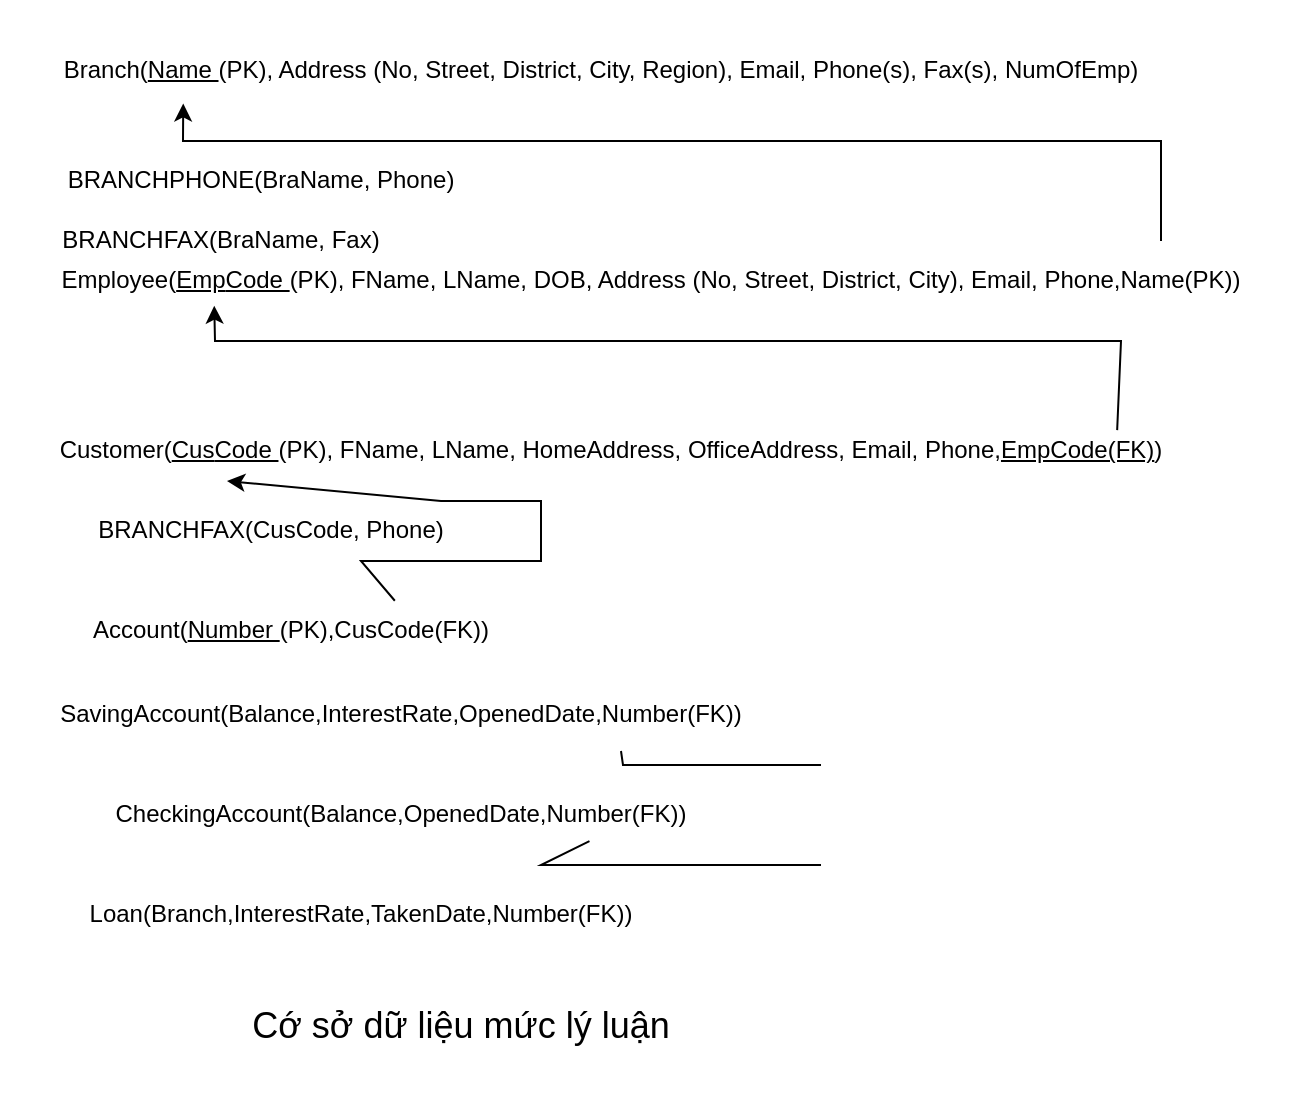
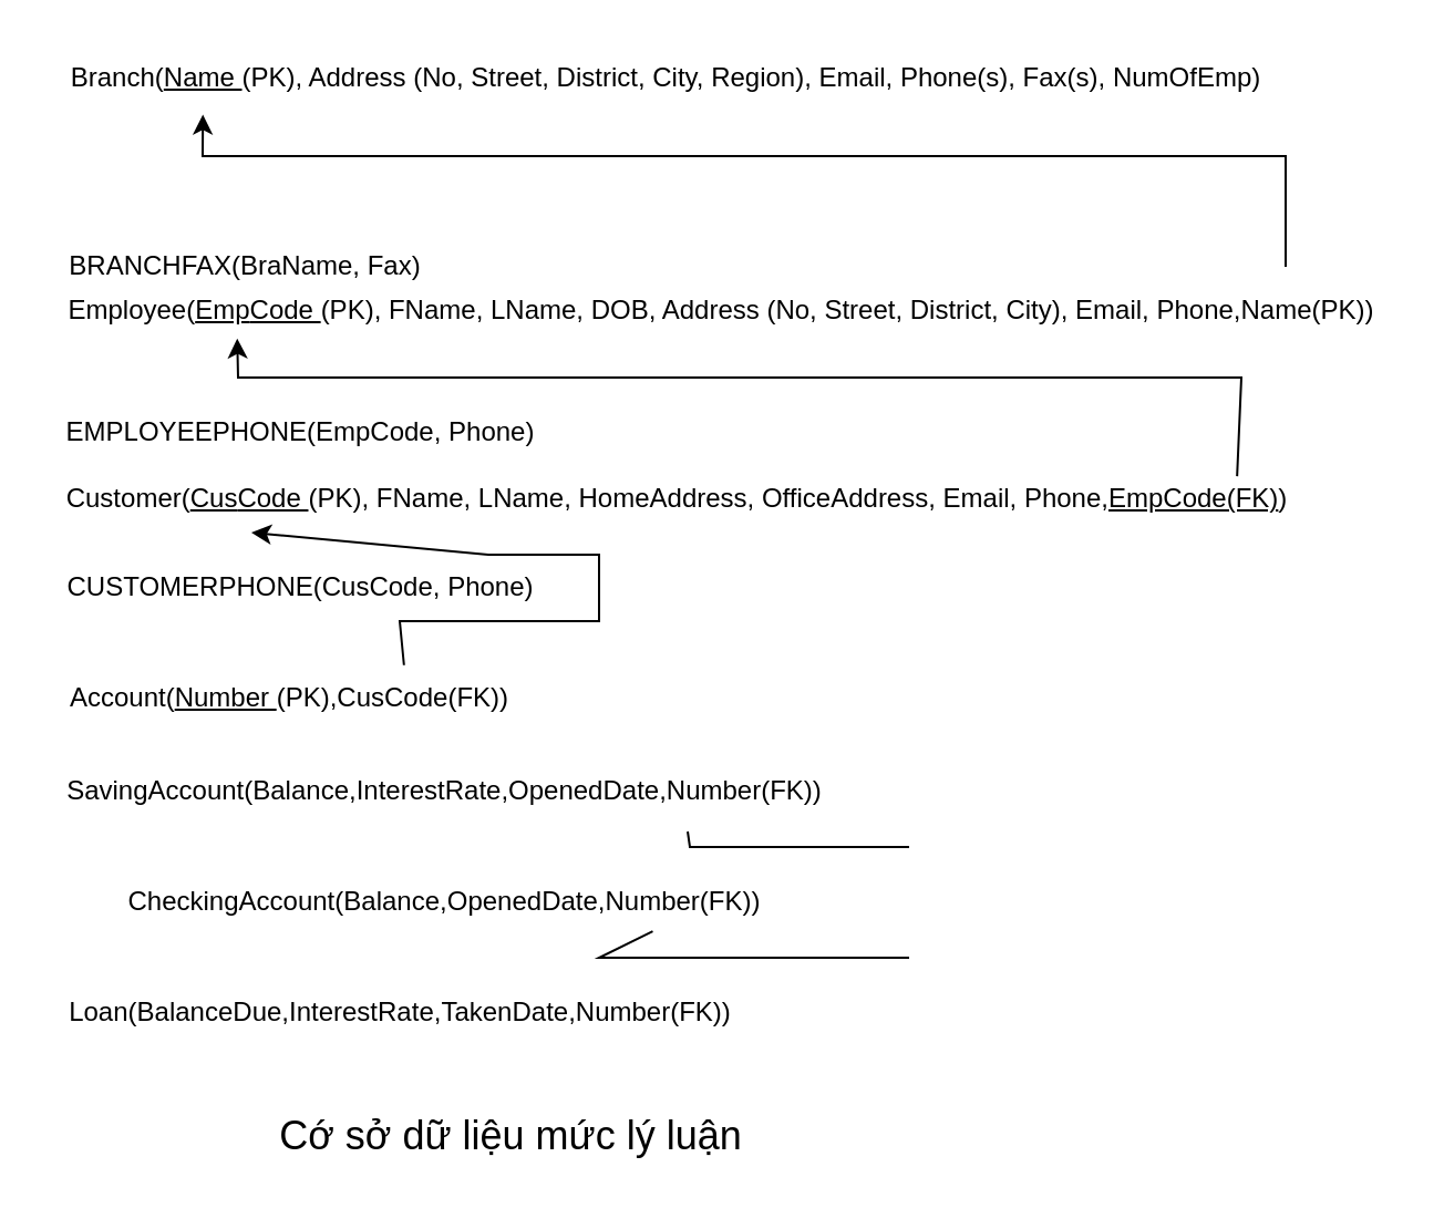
- <mxCell id="14" value="&lt;div&gt;BRANCHPHONE(BraName, Phone)&lt;/div&gt;" style="text;html=1;align=center;verticalAlign=middle;resizable=0;points=[];autosize=1;strokeColor=none;fillColor=none;" vertex="1" parent="1"><mxGeometry x="20" y="75" width="220" height="30" as="geometry" /></mxCell>
+ <mxCell id="16" value="&lt;div&gt;EMPLOYEEPHONE(EmpCode, Phone)&lt;/div&gt;" style="text;html=1;align=center;verticalAlign=middle;resizable=0;points=[];autosize=1;strokeColor=none;fillColor=none;" vertex="1" parent="1"><mxGeometry x="20" y="180" width="230" height="30" as="geometry" /></mxCell>
- <mxCell id="17" value="BRANCHFAX(CusCode, Phone)" style="text;html=1;align=center;verticalAlign=middle;resizable=0;points=[];autosize=1;strokeColor=none;fillColor=none;" vertex="1" parent="1"><mxGeometry x="20" y="250" width="230" height="30" as="geometry" /></mxCell>
+ <mxCell id="17" value="CUSTOMERPHONE(CusCode, Phone)" style="text;html=1;align=center;verticalAlign=middle;resizable=0;points=[];autosize=1;strokeColor=none;fillColor=none;" vertex="1" parent="1"><mxGeometry x="20" y="250" width="230" height="30" as="geometry" /></mxCell>
- <mxCell id="5" value="&lt;span style=&quot;text-wrap-mode: wrap;&quot;&gt;Account(&lt;/span&gt;&lt;u&gt;Number &lt;/u&gt;(PK),CusCode(FK))" style="text;html=1;align=center;verticalAlign=middle;resizable=0;points=[];autosize=1;strokeColor=none;fillColor=none;" vertex="1" parent="1"><mxGeometry x="35" y="300" width="220" height="30" as="geometry" /></mxCell>
+ <mxCell id="5" value="&lt;span style=&quot;text-wrap-mode: wrap;&quot;&gt;Account(&lt;/span&gt;&lt;u&gt;Number &lt;/u&gt;(PK),CusCode(FK))" style="text;html=1;align=center;verticalAlign=middle;resizable=0;points=[];autosize=1;strokeColor=none;fillColor=none;" vertex="1" parent="1"><mxGeometry x="20" y="300" width="220" height="30" as="geometry" /></mxCell>
- <mxCell id="8" value="Loan(&lt;span style=&quot;color: light-dark(rgb(0, 0, 0), rgb(255, 255, 255)); background-color: transparent;&quot;&gt;Branch,&lt;/span&gt;&lt;span style=&quot;color: light-dark(rgb(0, 0, 0), rgb(255, 255, 255)); background-color: transparent;&quot;&gt;InterestRate,Taken&lt;/span&gt;&lt;span style=&quot;color: light-dark(rgb(0, 0, 0), rgb(255, 255, 255)); background-color: transparent;&quot;&gt;Date,Number(FK)&lt;/span&gt;)" style="text;html=1;align=center;verticalAlign=middle;resizable=0;points=[];autosize=1;strokeColor=none;fillColor=none;" vertex="1" parent="1"><mxGeometry x="20" y="442" width="320" height="30" as="geometry" /></mxCell>
+ <mxCell id="8" value="Loan(&lt;span style=&quot;color: light-dark(rgb(0, 0, 0), rgb(255, 255, 255)); background-color: transparent;&quot;&gt;BalanceDue,&lt;/span&gt;&lt;span style=&quot;color: light-dark(rgb(0, 0, 0), rgb(255, 255, 255)); background-color: transparent;&quot;&gt;InterestRate,Taken&lt;/span&gt;&lt;span style=&quot;color: light-dark(rgb(0, 0, 0), rgb(255, 255, 255)); background-color: transparent;&quot;&gt;Date,Number(FK)&lt;/span&gt;)" style="text;html=1;align=center;verticalAlign=middle;resizable=0;points=[];autosize=1;strokeColor=none;fillColor=none;" vertex="1" parent="1"><mxGeometry x="20" y="442" width="320" height="30" as="geometry" /></mxCell>
